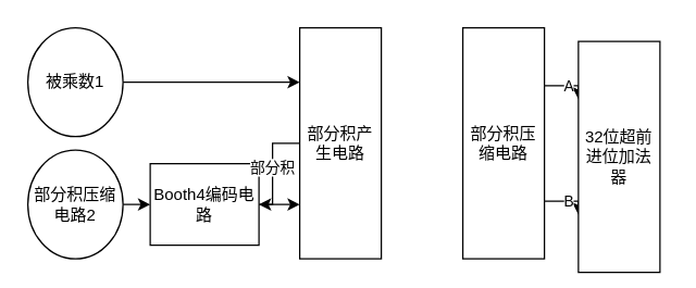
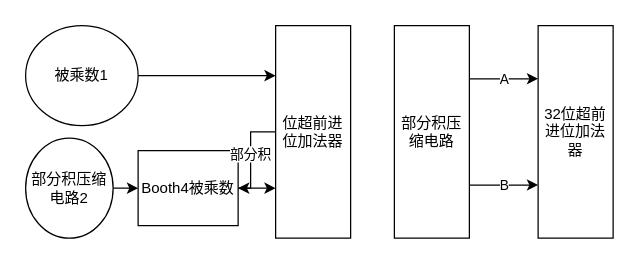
- <mxCell id="9" value="被乘数1" style="ellipse;whiteSpace=wrap;html=1;" vertex="1" parent="1"><mxGeometry x="20" y="20" width="70" height="80" as="geometry" /></mxCell>
+ <mxCell id="9" value="被乘数1" style="ellipse;whiteSpace=wrap;html=1;" vertex="1" parent="1"><mxGeometry x="20" y="20" width="90" height="80" as="geometry" /></mxCell>
- <mxCell id="5" value="部分积产生电路" style="rounded=0;whiteSpace=wrap;html=1;" vertex="1" parent="1"><mxGeometry x="220" y="20" width="60" height="170" as="geometry" /></mxCell>
+ <mxCell id="5" value="位超前进位加法器" style="rounded=0;whiteSpace=wrap;html=1;" vertex="1" parent="1"><mxGeometry x="220" y="20" width="60" height="170" as="geometry" /></mxCell>
- <mxCell id="12" value="部分积压缩电路" style="rounded=0;whiteSpace=wrap;html=1;" vertex="1" parent="1"><mxGeometry x="340" y="20" width="60" height="170" as="geometry" /></mxCell>
+ <mxCell id="12" value="部分积压缩电路" style="rounded=0;whiteSpace=wrap;html=1;" vertex="1" parent="1"><mxGeometry x="315" y="20" width="60" height="170" as="geometry" /></mxCell>
- <mxCell id="13" value="32位超前进位加法器" style="rounded=0;whiteSpace=wrap;html=1;" vertex="1" parent="1"><mxGeometry x="425" y="30" width="60" height="170" as="geometry" /></mxCell>
+ <mxCell id="13" value="32位超前进位加法器" style="rounded=0;whiteSpace=wrap;html=1;" vertex="1" parent="1"><mxGeometry x="430" y="20" width="60" height="170" as="geometry" /></mxCell>
- <mxCell id="3" value="Booth4编码电路" style="rounded=0;whiteSpace=wrap;html=1;" vertex="1" parent="1"><mxGeometry x="110" y="120" width="80" height="60" as="geometry" /></mxCell>
+ <mxCell id="3" value="Booth4被乘数" style="rounded=0;whiteSpace=wrap;html=1;" vertex="1" parent="1"><mxGeometry x="110" y="120" width="80" height="60" as="geometry" /></mxCell>
